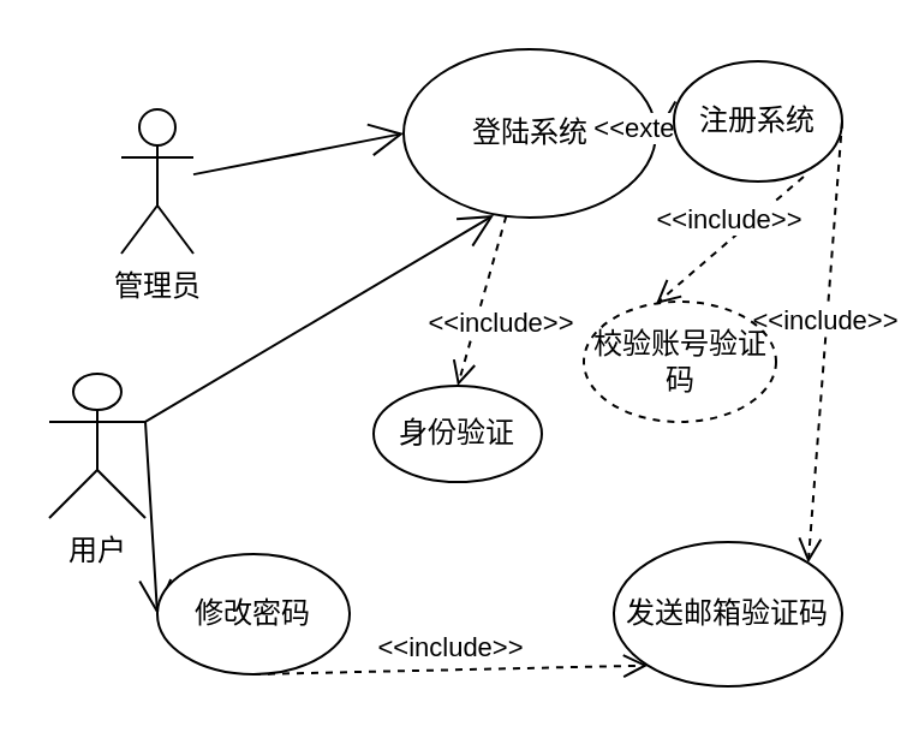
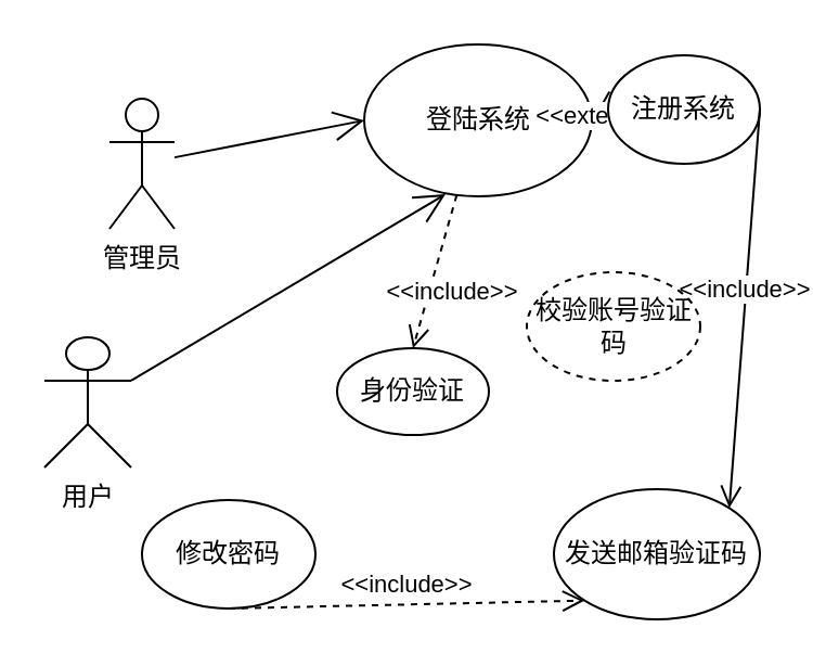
- <mxCell id="9" value="&amp;lt;&amp;lt;include&amp;gt;&amp;gt;" style="html=1;verticalAlign=bottom;endArrow=open;dashed=1;endSize=8;rounded=0;exitX=0.771;exitY=0.96;exitDx=0;exitDy=0;entryX=0.375;entryY=0.02;entryDx=0;entryDy=0;entryPerimeter=0;exitPerimeter=0;" parent="1" source="8" target="13" edge="1"><mxGeometry relative="1" as="geometry"><mxPoint x="640.81" y="312.5" as="sourcePoint" /><mxPoint x="575" y="205" as="targetPoint" /></mxGeometry></mxCell>
- <mxCell id="10" value="&amp;lt;&amp;lt;include&amp;gt;&amp;gt;" style="html=1;verticalAlign=bottom;endArrow=open;dashed=1;endSize=8;rounded=0;exitX=1;exitY=0.5;exitDx=0;exitDy=0;entryX=1;entryY=0;entryDx=0;entryDy=0;" parent="1" source="8" target="12" edge="1"><mxGeometry relative="1" as="geometry"><mxPoint x="525" y="315" as="sourcePoint" /><mxPoint x="485" y="315" as="targetPoint" /></mxGeometry></mxCell>
+ <mxCell id="10" value="&amp;lt;&amp;lt;include&amp;gt;&amp;gt;" style="html=1;verticalAlign=bottom;endArrow=open;dashed=0;endSize=8;rounded=0;exitX=1;exitY=0.5;exitDx=0;exitDy=0;entryX=1;entryY=0;entryDx=0;entryDy=0;" parent="1" source="8" target="12" edge="1"><mxGeometry relative="1" as="geometry"><mxPoint x="525" y="315" as="sourcePoint" /><mxPoint x="485" y="315" as="targetPoint" /></mxGeometry></mxCell>
- <mxCell id="14" value="" style="endArrow=open;endFill=1;endSize=12;html=1;rounded=0;entryX=0;entryY=0.5;entryDx=0;entryDy=0;exitX=1;exitY=0.333;exitDx=0;exitDy=0;exitPerimeter=0;" parent="1" source="2" target="15" edge="1"><mxGeometry width="160" relative="1" as="geometry"><mxPoint x="515" y="735" as="sourcePoint" /><mxPoint x="675" y="735" as="targetPoint" /></mxGeometry></mxCell>
